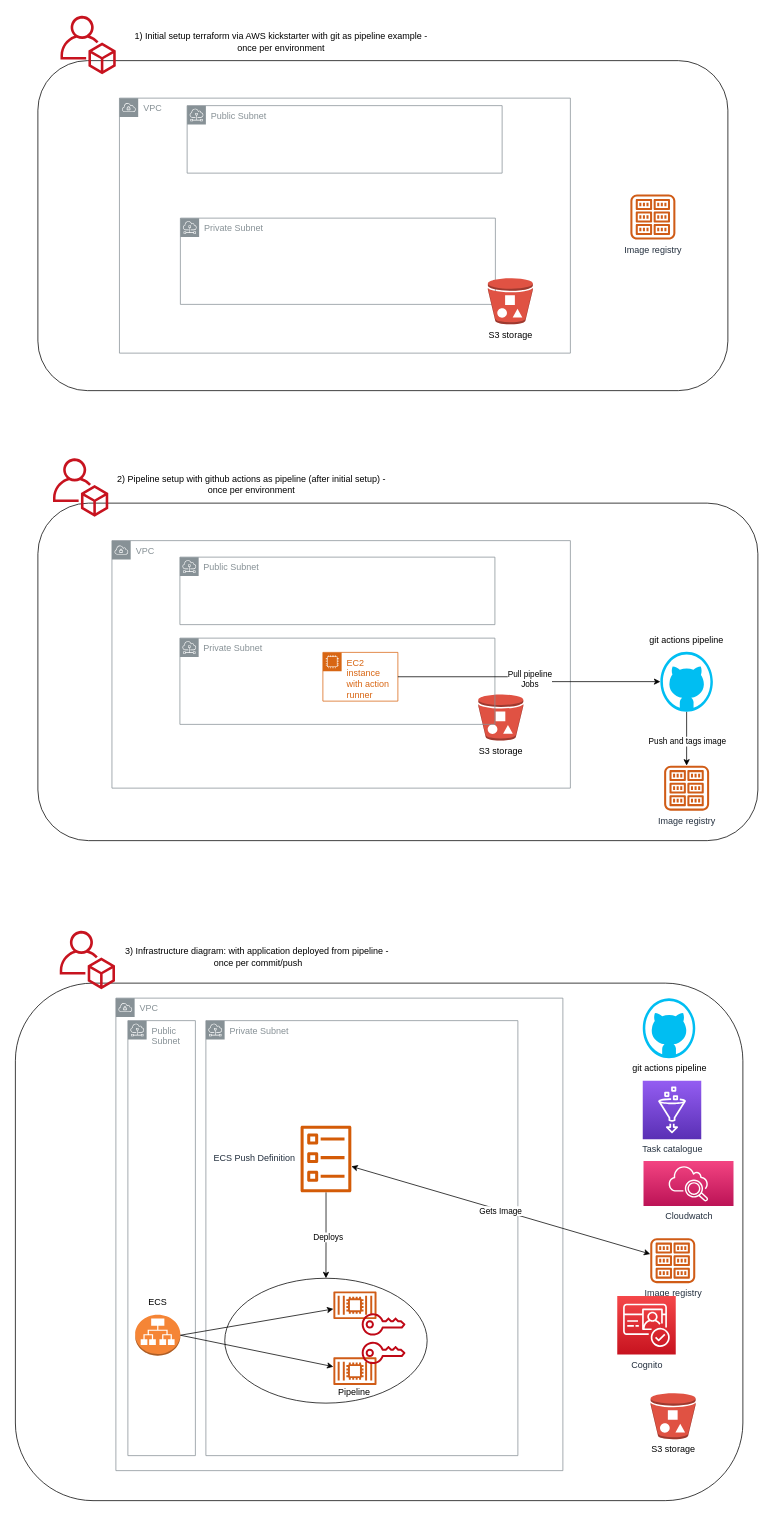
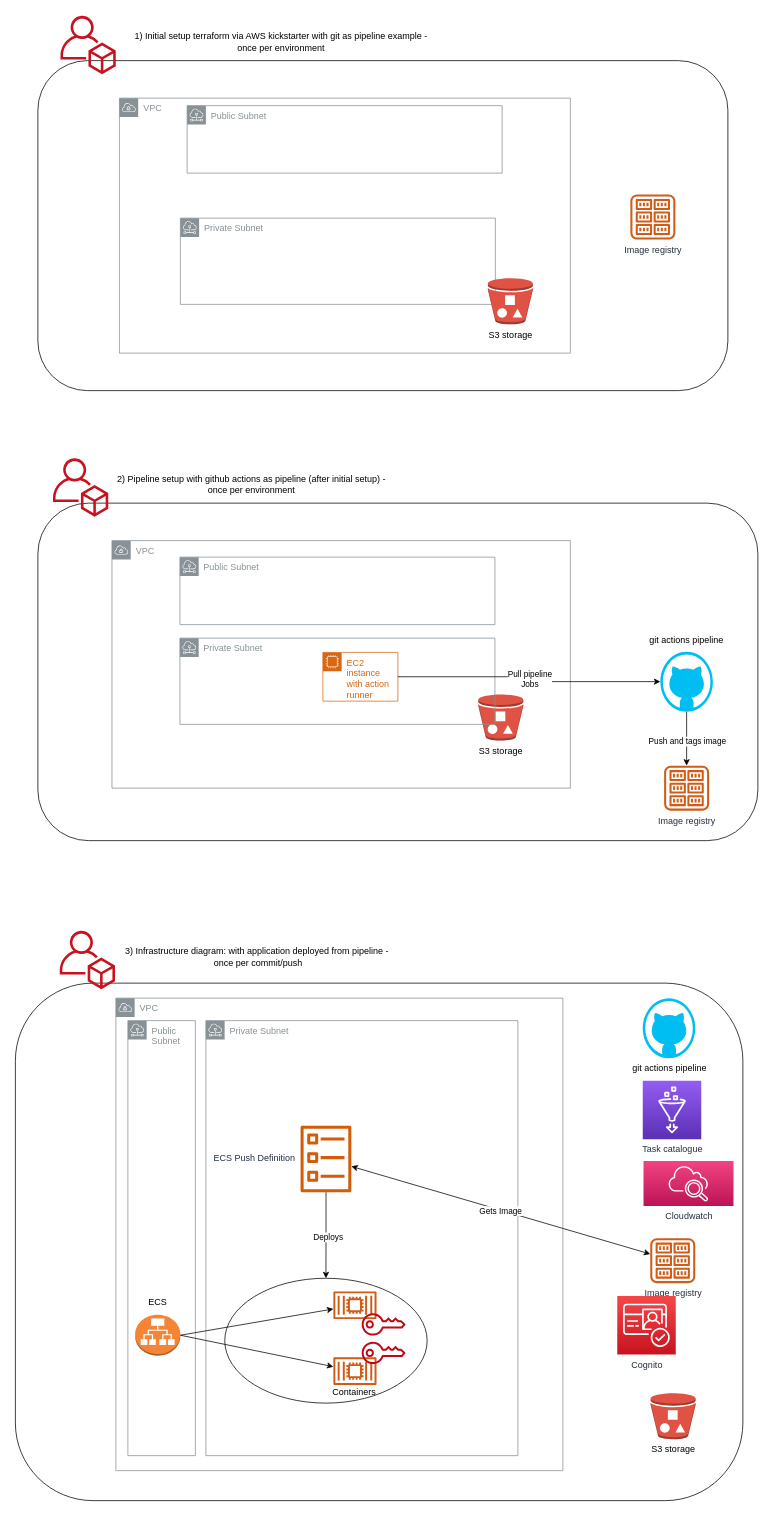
- <mxCell id="12" value="Pipeline" style="text;html=1;strokeColor=none;fillColor=none;align=center;verticalAlign=middle;whiteSpace=wrap;rounded=0;" parent="6" vertex="1"><mxGeometry x="112.52" y="210" width="60" height="30" as="geometry" /></mxCell>
+ <mxCell id="12" value="Containers" style="text;html=1;strokeColor=none;fillColor=none;align=center;verticalAlign=middle;whiteSpace=wrap;rounded=0;" parent="6" vertex="1"><mxGeometry x="112.52" y="210" width="60" height="30" as="geometry" /></mxCell>
